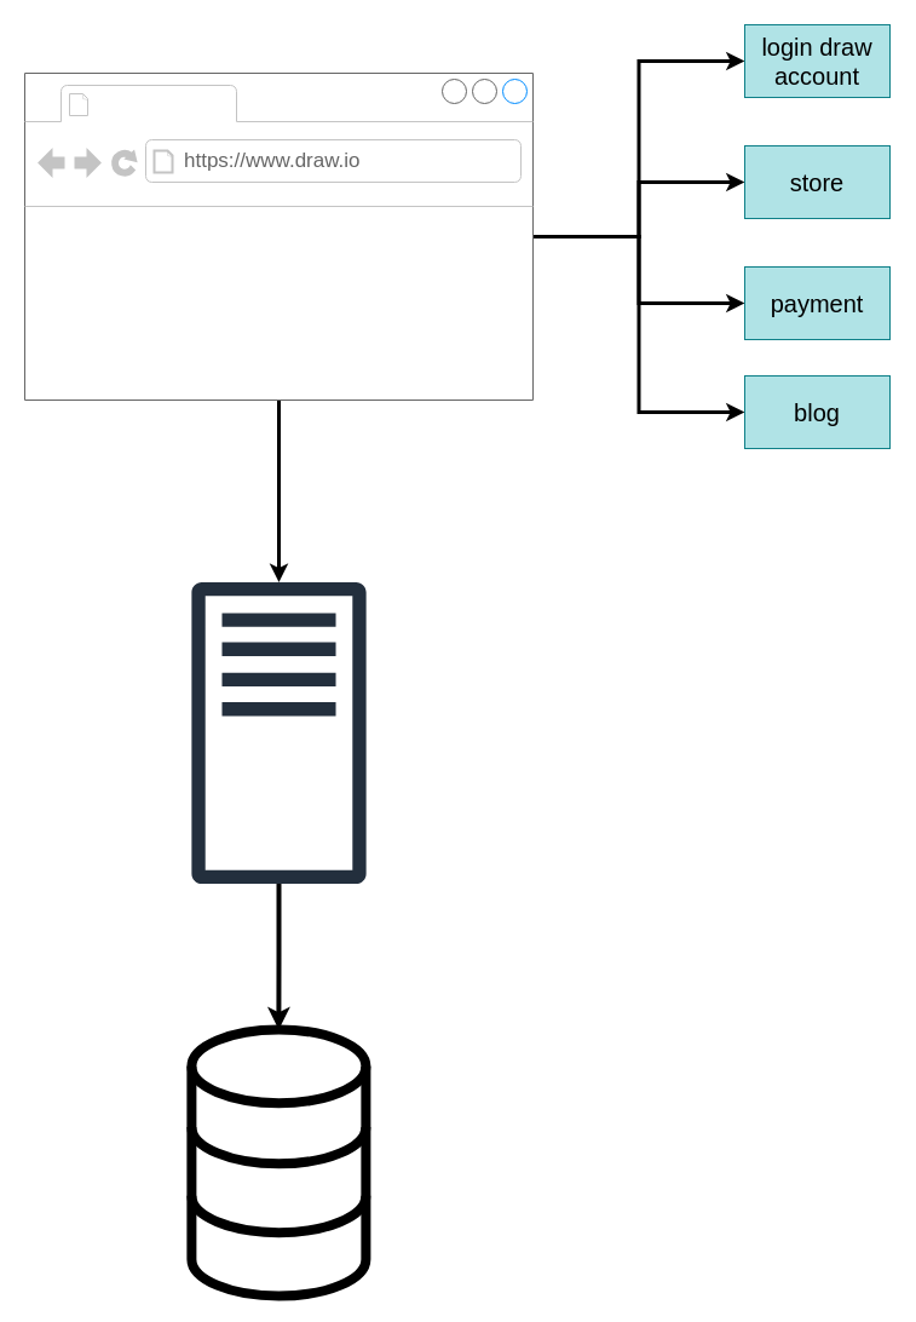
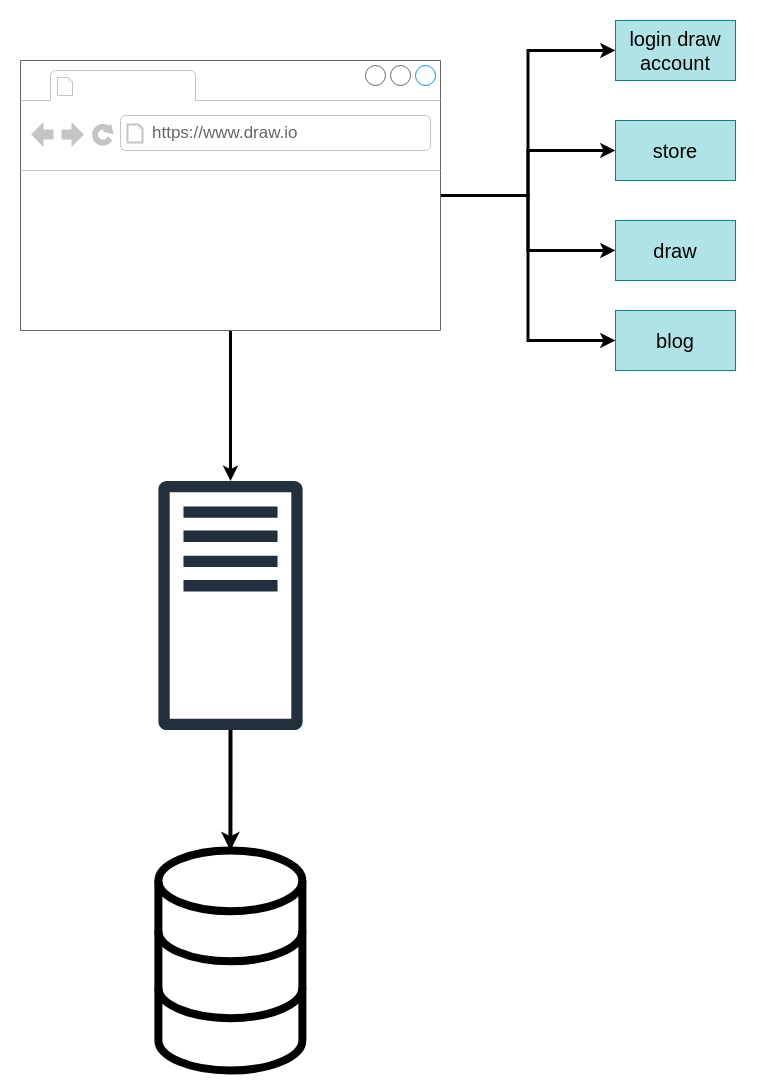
- <mxCell id="14" value="&lt;font style=&quot;font-size: 20px;&quot;&gt;payment&lt;/font&gt;" style="rounded=0;whiteSpace=wrap;html=1;fillColor=#b0e3e6;strokeColor=#0e8088;" vertex="1" parent="1"><mxGeometry x="615" y="220" width="120" height="60" as="geometry" /></mxCell>
+ <mxCell id="14" value="&lt;font style=&quot;font-size: 20px;&quot;&gt;draw&lt;/font&gt;" style="rounded=0;whiteSpace=wrap;html=1;fillColor=#b0e3e6;strokeColor=#0e8088;" vertex="1" parent="1"><mxGeometry x="615" y="220" width="120" height="60" as="geometry" /></mxCell>
